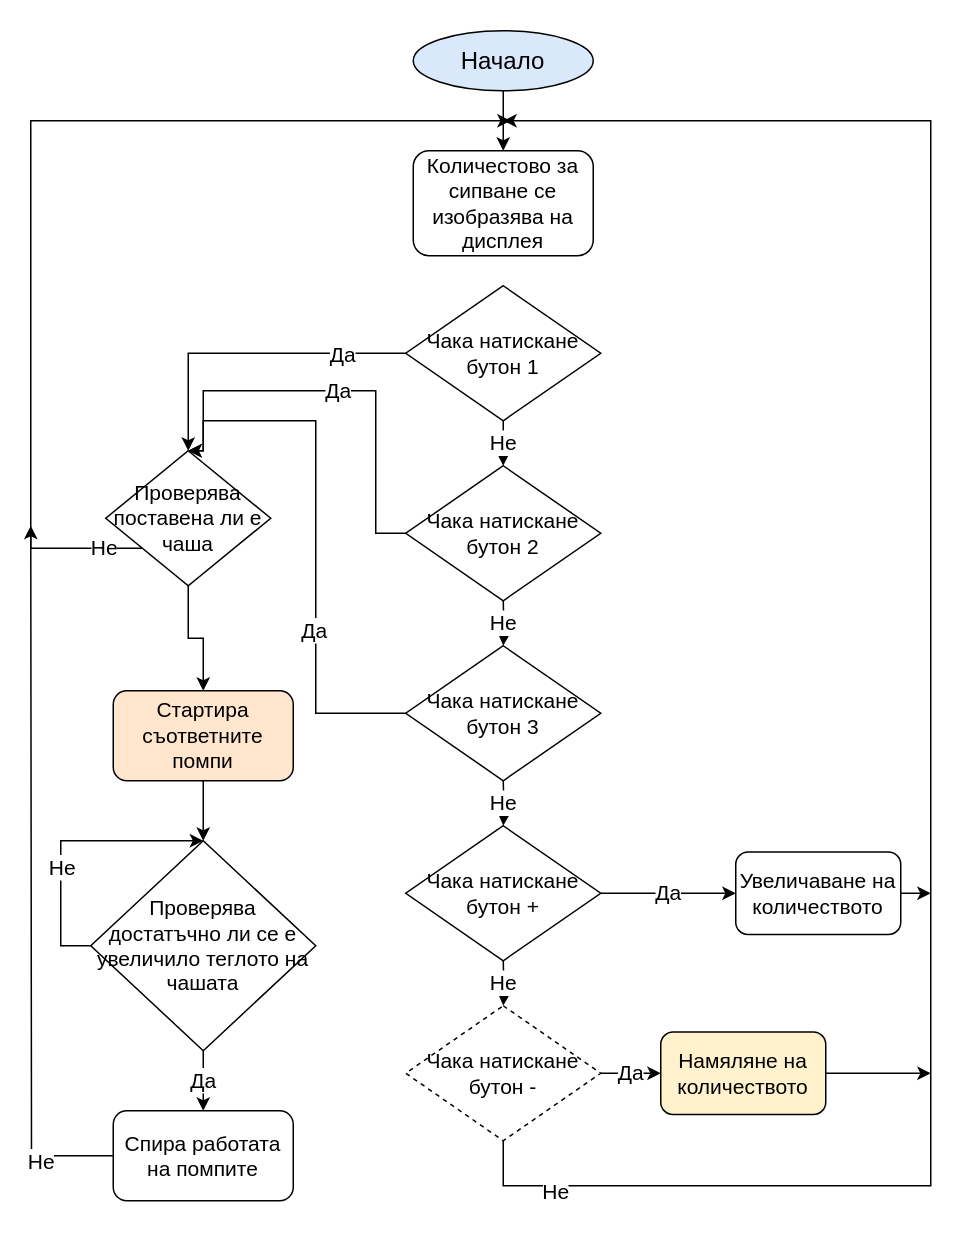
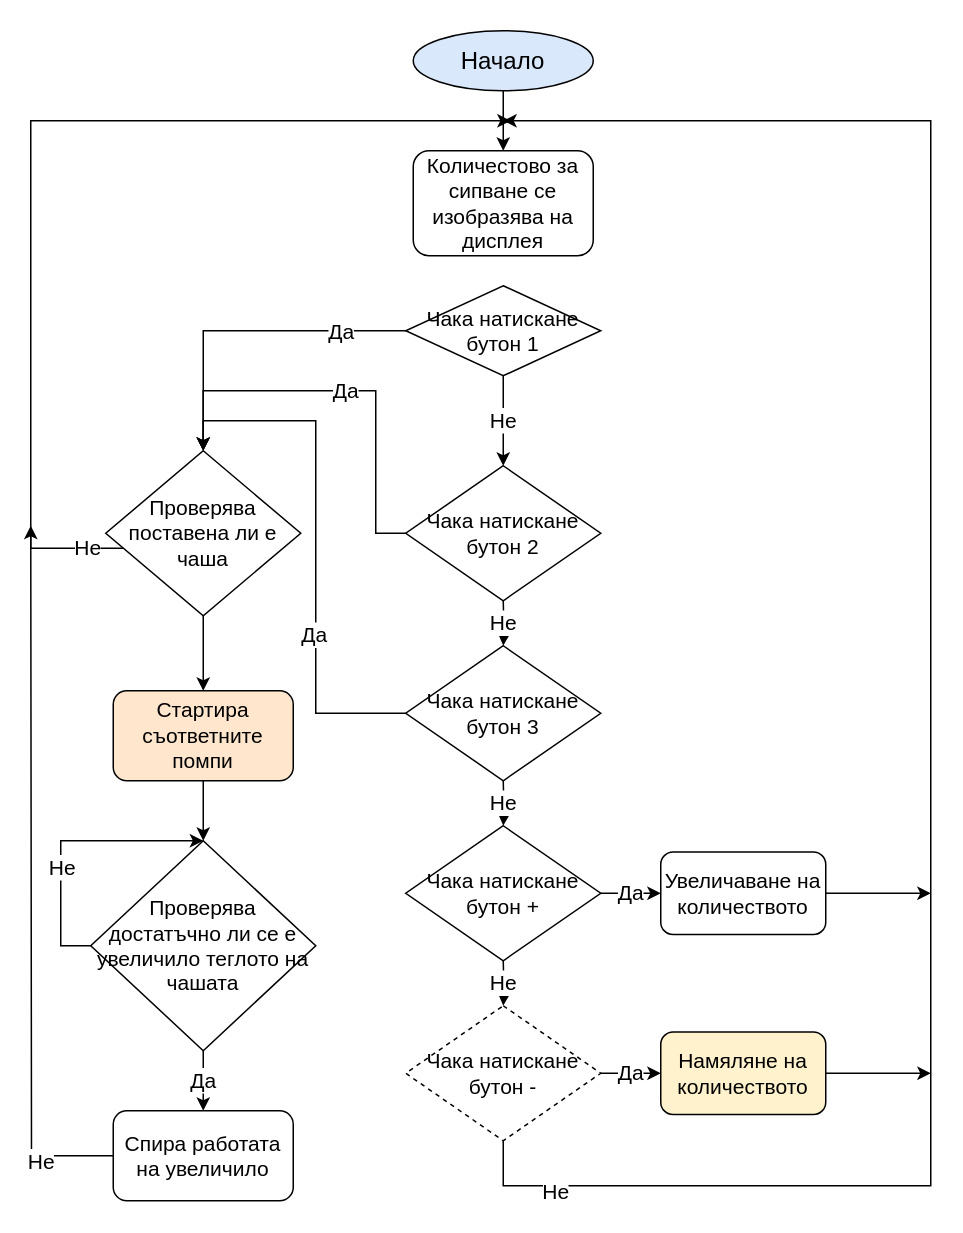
- <mxCell id="5" value="&lt;font style=&quot;font-size: 14px&quot;&gt;Чака натискане бутон 1&lt;/font&gt;" style="rhombus;whiteSpace=wrap;html=1;" parent="1" vertex="1"><mxGeometry x="270" y="190" width="130" height="90" as="geometry" /></mxCell>
+ <mxCell id="5" value="&lt;font style=&quot;font-size: 14px&quot;&gt;Чака натискане бутон 1&lt;/font&gt;" style="rhombus;whiteSpace=wrap;html=1;" parent="1" vertex="1"><mxGeometry x="270" y="190" width="130" height="60" as="geometry" /></mxCell>
- <mxCell id="22" value="Проверява поставена ли е чаша" style="rhombus;whiteSpace=wrap;html=1;fontSize=14;" parent="1" vertex="1"><mxGeometry x="70" y="300" width="110" height="90" as="geometry" /></mxCell>
+ <mxCell id="22" value="Проверява поставена ли е чаша" style="rhombus;whiteSpace=wrap;html=1;fontSize=14;" parent="1" vertex="1"><mxGeometry x="70" y="300" width="130" height="110" as="geometry" /></mxCell>
- <mxCell id="35" value="&lt;font style=&quot;font-size: 14px&quot;&gt;Увеличаване на количеството&lt;/font&gt;" style="rounded=1;whiteSpace=wrap;html=1;" vertex="1" parent="1"><mxGeometry x="490" y="567.5" width="110" height="55" as="geometry" /></mxCell>
+ <mxCell id="35" value="&lt;font style=&quot;font-size: 14px&quot;&gt;Увеличаване на количеството&lt;/font&gt;" style="rounded=1;whiteSpace=wrap;html=1;" vertex="1" parent="1"><mxGeometry x="440" y="567.5" width="110" height="55" as="geometry" /></mxCell>
- <mxCell id="33" value="Спира работата на помпите" style="rounded=1;whiteSpace=wrap;html=1;fontSize=14;" parent="1" vertex="1"><mxGeometry x="75" y="740" width="120" height="60" as="geometry" /></mxCell>
+ <mxCell id="33" value="Спира работата на увеличило" style="rounded=1;whiteSpace=wrap;html=1;fontSize=14;" parent="1" vertex="1"><mxGeometry x="75" y="740" width="120" height="60" as="geometry" /></mxCell>
